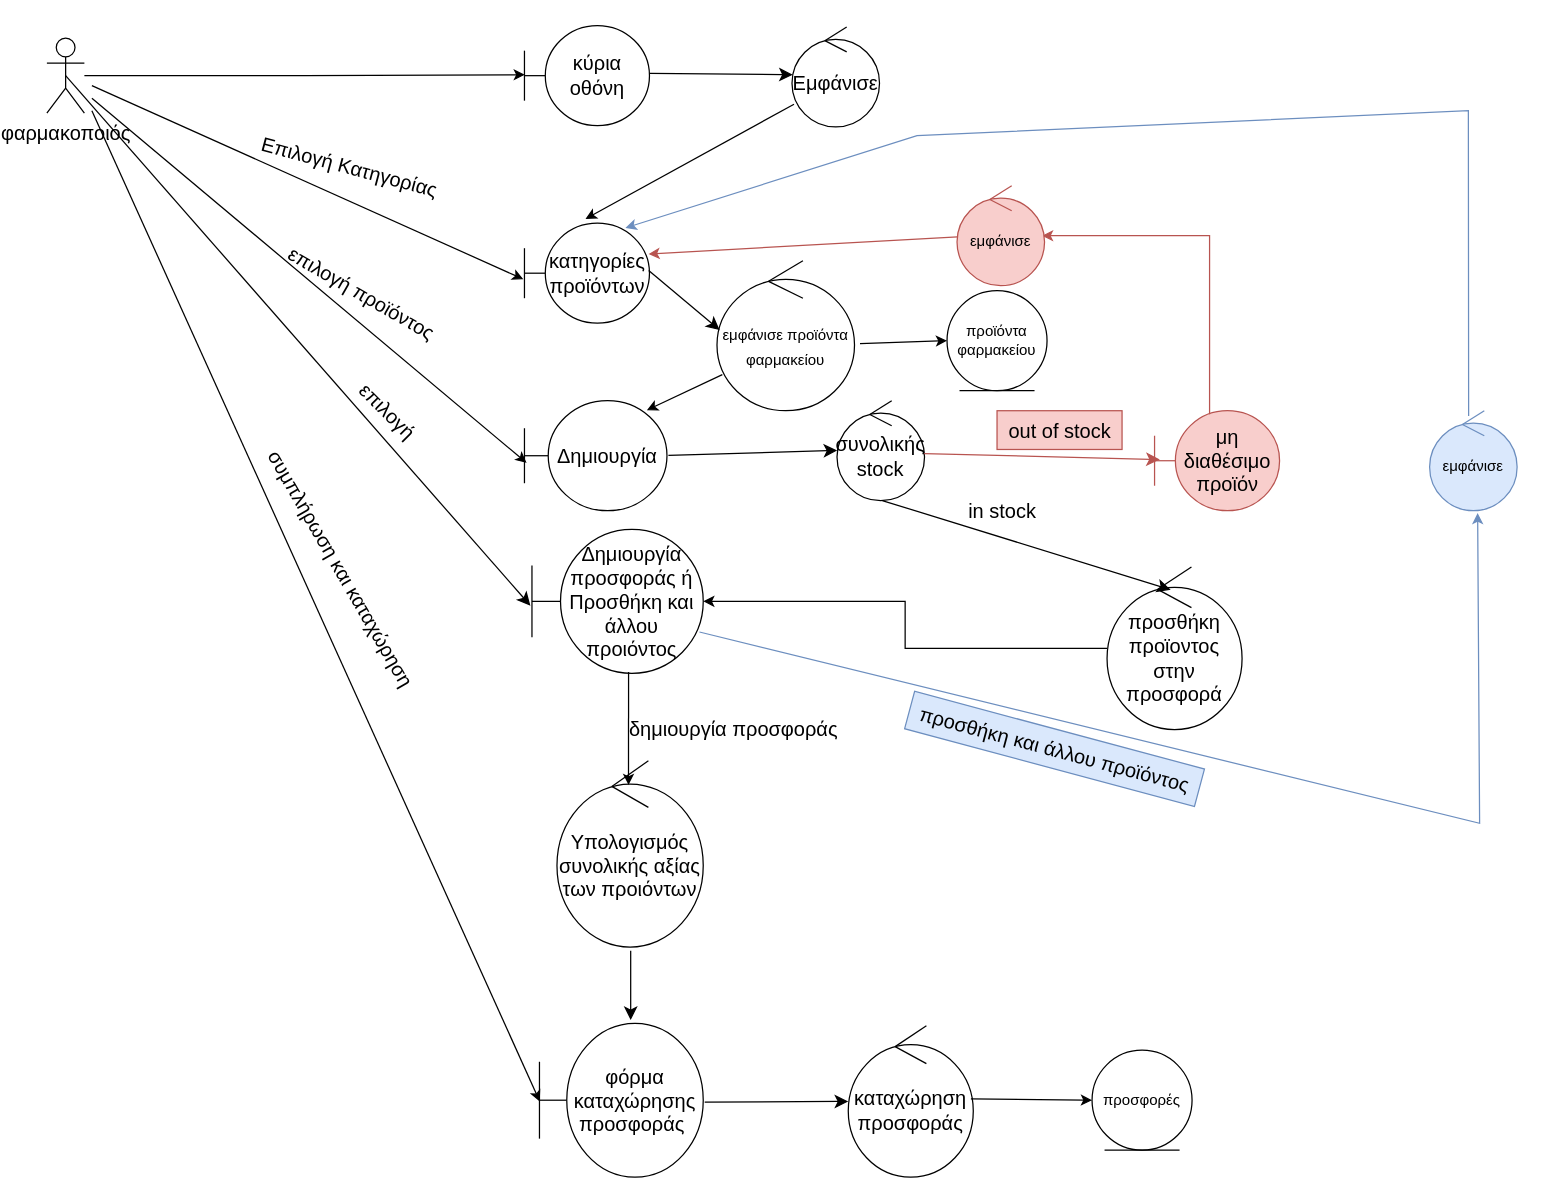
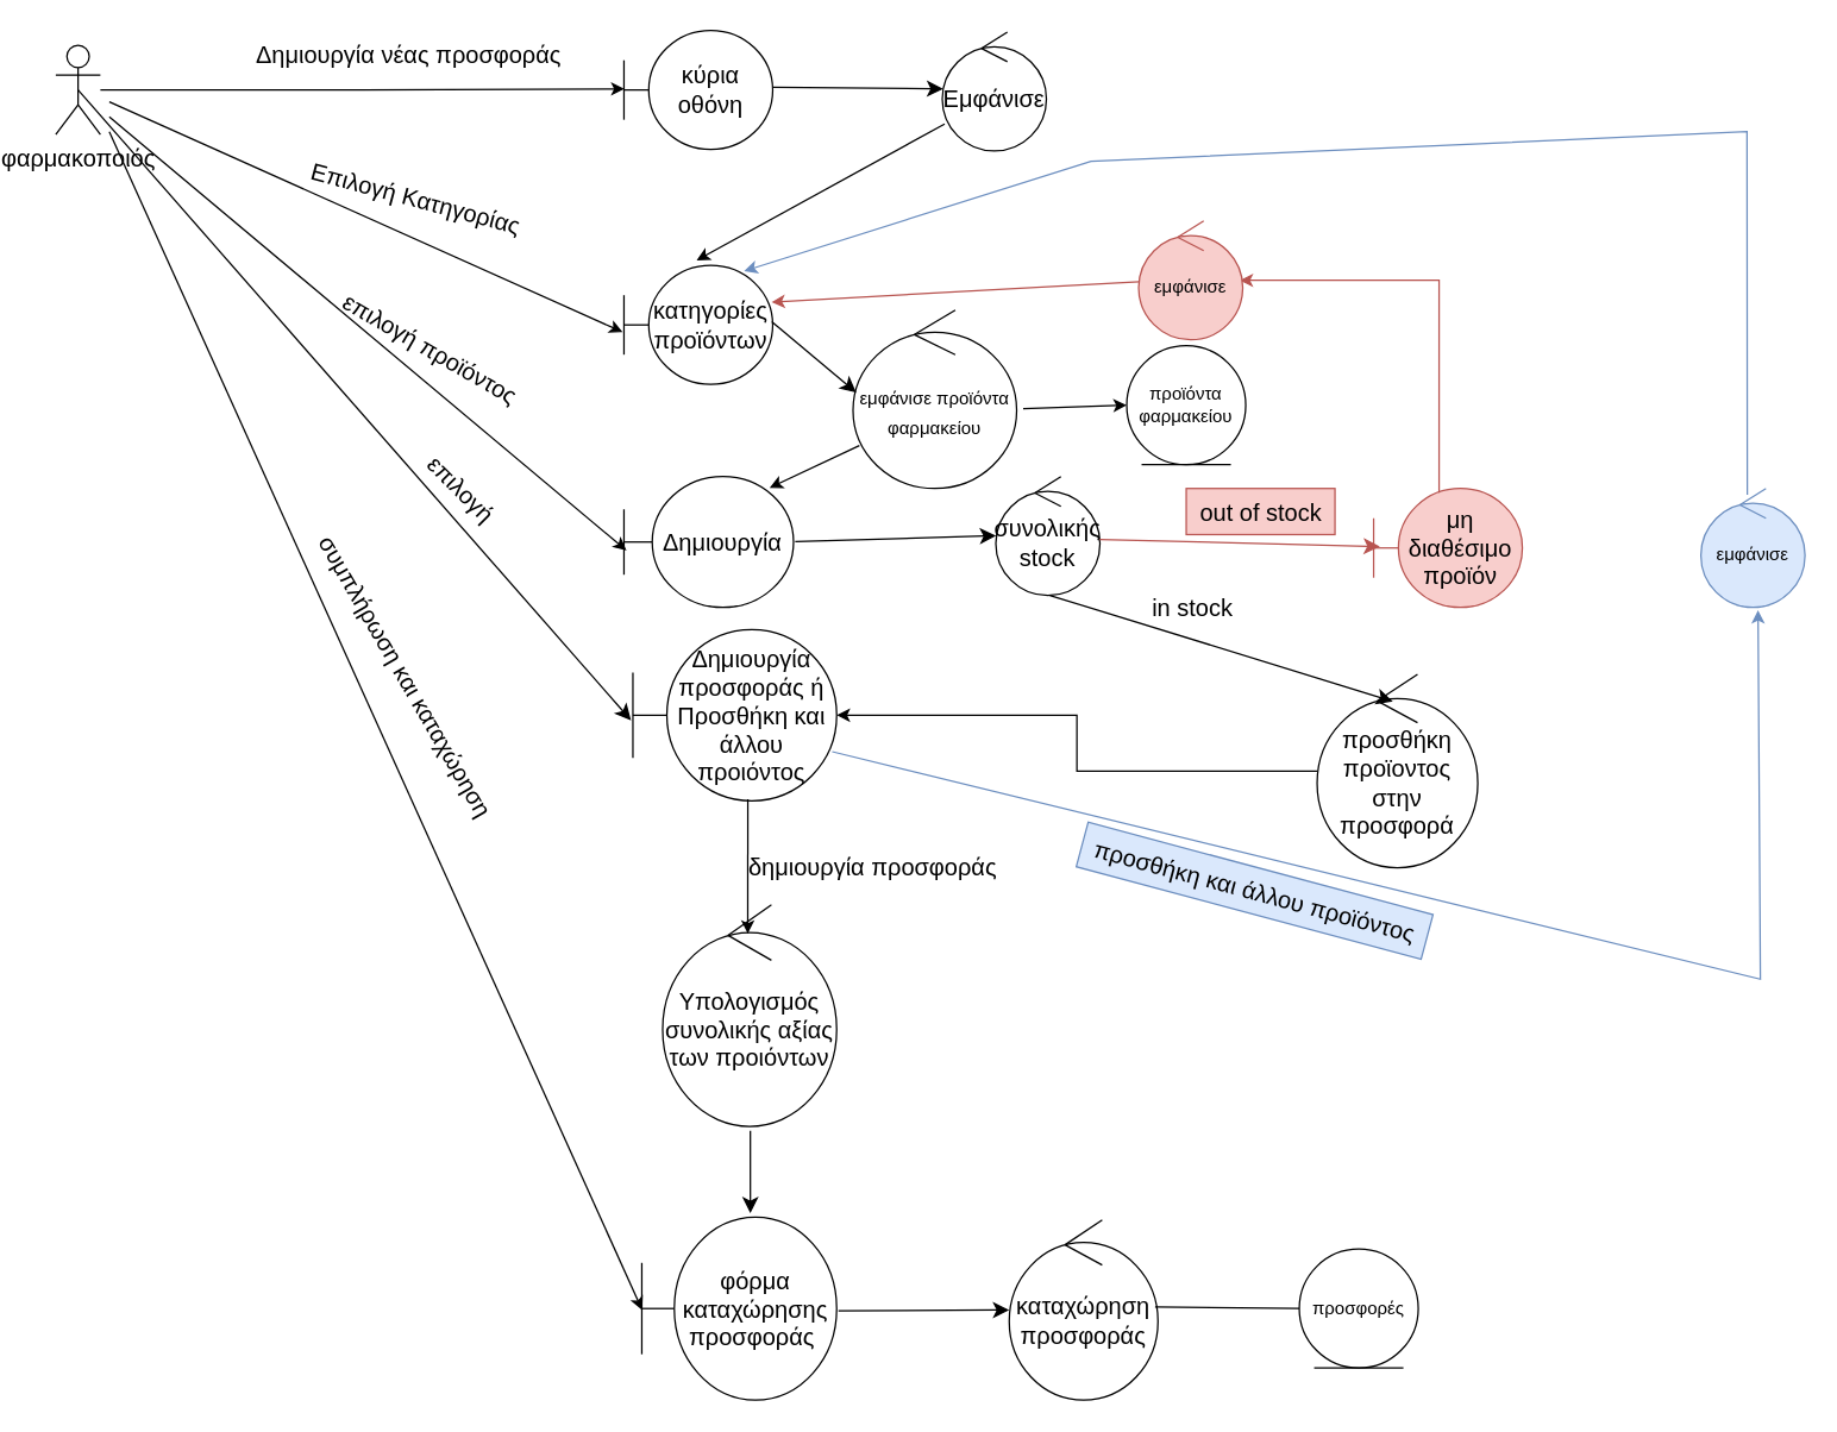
+ <mxCell id="5" value="Δημιουργία νέας προσφοράς" style="text;html=1;align=center;verticalAlign=middle;resizable=0;points=[];autosize=1;strokeColor=none;fillColor=none;fontSize=16;" parent="1" vertex="1"><mxGeometry x="142" y="21" width="230" height="30" as="geometry" /></mxCell>
- <mxCell id="43" value="" style="endArrow=classic;html=1;rounded=0;entryX=0;entryY=0.5;entryDx=0;entryDy=0;exitX=0.981;exitY=0.483;exitDx=0;exitDy=0;exitPerimeter=0;" parent="1" source="27" target="42" edge="1"><mxGeometry width="50" height="50" relative="1" as="geometry"><mxPoint x="656" y="718" as="sourcePoint" /><mxPoint x="706" y="668" as="targetPoint" /></mxGeometry></mxCell>
+ <mxCell id="43" value="" style="endArrow=none;html=1;rounded=0;entryX=0;entryY=0.5;entryDx=0;entryDy=0;exitX=0.981;exitY=0.483;exitDx=0;exitDy=0;exitPerimeter=0;" parent="1" source="27" target="42" edge="1"><mxGeometry width="50" height="50" relative="1" as="geometry"><mxPoint x="656" y="718" as="sourcePoint" /><mxPoint x="706" y="668" as="targetPoint" /></mxGeometry></mxCell>
